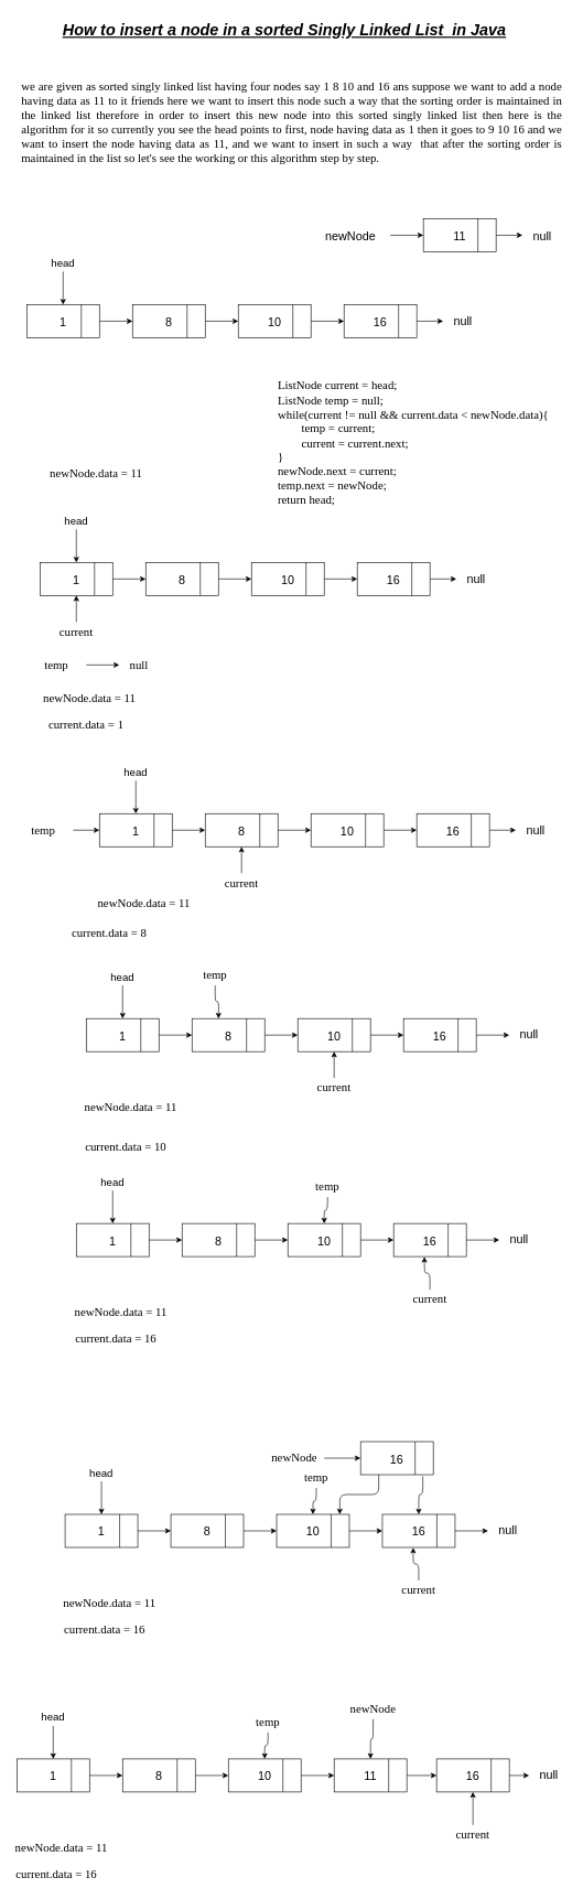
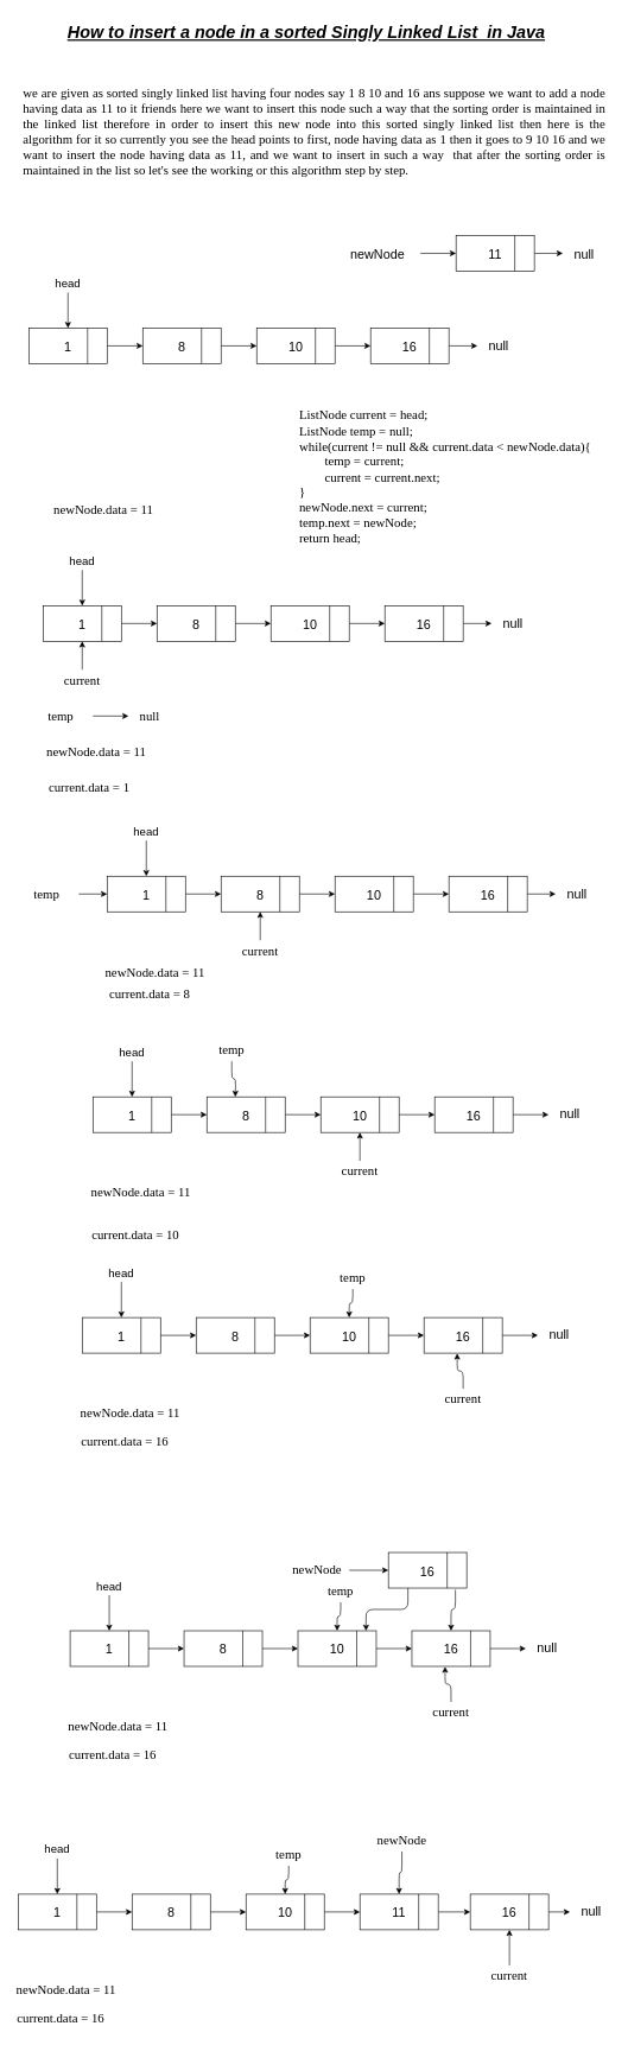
- <mxCell id="48" value="current.data = 1" style="text;html=1;strokeColor=none;fillColor=none;align=center;verticalAlign=middle;whiteSpace=wrap;rounded=0;fontFamily=Times New Roman;fontSize=18;" vertex="1" parent="1"><mxGeometry x="65" y="1080" width="130" height="30" as="geometry" /></mxCell>
+ <mxCell id="48" value="current.data = 1" style="text;html=1;strokeColor=none;fillColor=none;align=center;verticalAlign=middle;whiteSpace=wrap;rounded=0;fontFamily=Times New Roman;fontSize=18;" vertex="1" parent="1"><mxGeometry x="60" y="1090" width="130" height="30" as="geometry" /></mxCell>
- <mxCell id="67" value="current.data = 8" style="text;html=1;strokeColor=none;fillColor=none;align=center;verticalAlign=middle;whiteSpace=wrap;rounded=0;fontFamily=Times New Roman;fontSize=18;" vertex="1" parent="1"><mxGeometry x="100" y="1395" width="130" height="30" as="geometry" /></mxCell>
+ <mxCell id="67" value="current.data = 8" style="text;html=1;strokeColor=none;fillColor=none;align=center;verticalAlign=middle;whiteSpace=wrap;rounded=0;fontFamily=Times New Roman;fontSize=18;" vertex="1" parent="1"><mxGeometry x="145" y="1380" width="130" height="30" as="geometry" /></mxCell>
